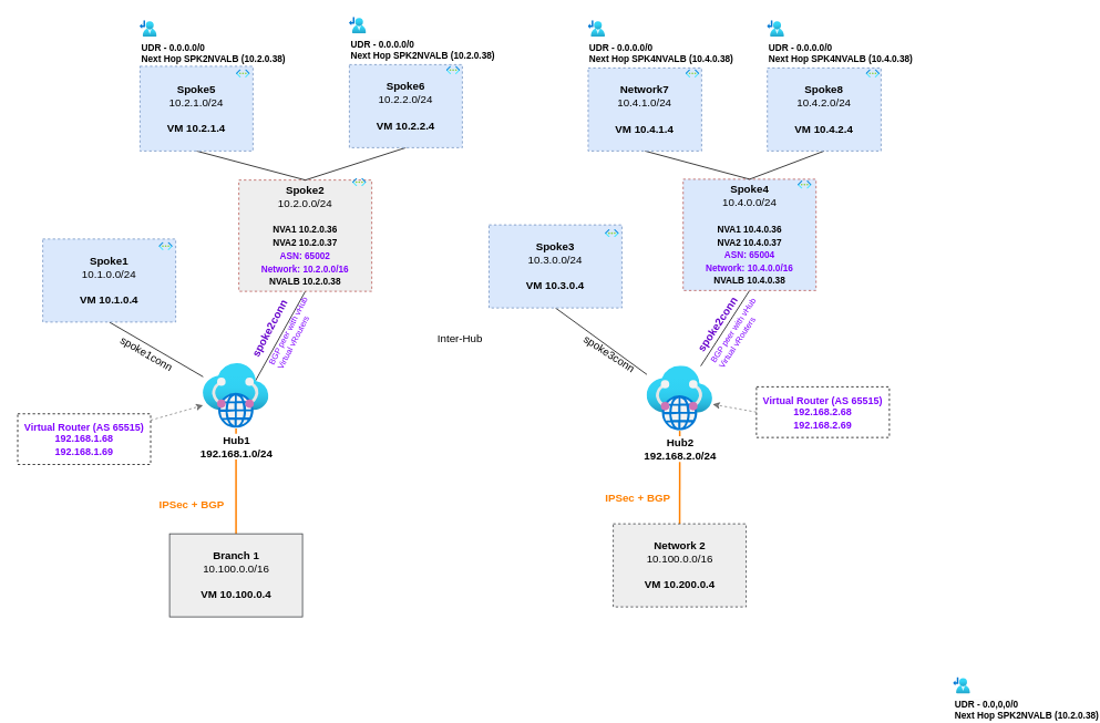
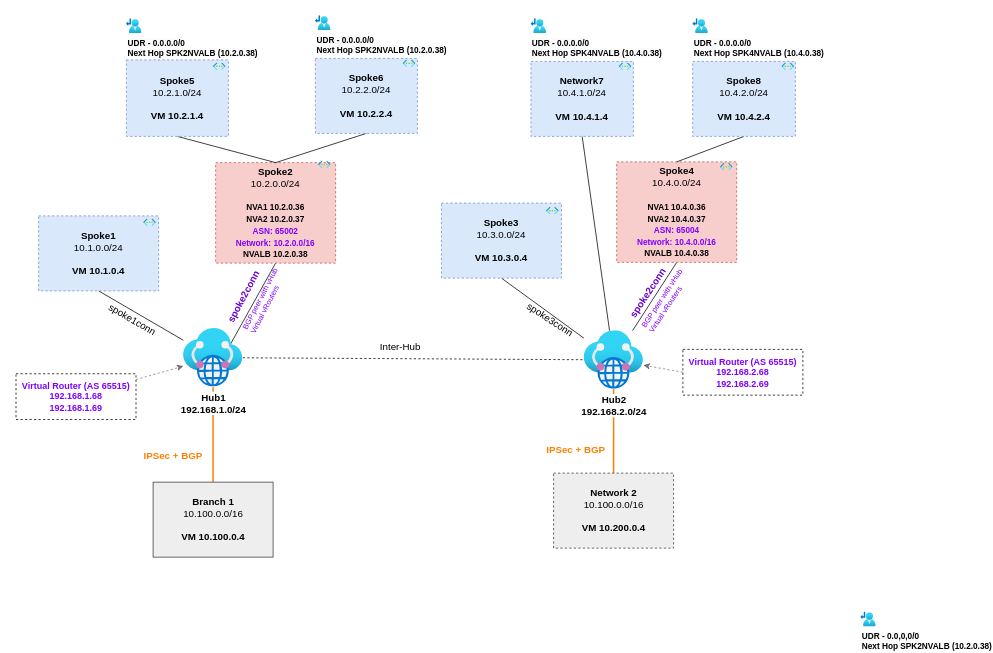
- <mxCell id="20" style="edgeStyle=none;html=1;exitX=0.5;exitY=1;exitDx=0;exitDy=0;entryX=0.5;entryY=0;entryDx=0;entryDy=0;endArrow=none;endFill=0;fontSize=13;" parent="1" source="21" target="18" edge="1"><mxGeometry relative="1" as="geometry" /></mxCell>
+ <mxCell id="20" style="edgeStyle=none;html=1;exitX=0.5;exitY=1;exitDx=0;exitDy=0;endArrow=none;endFill=0;fontSize=13;" parent="1" source="21" target="28" edge="1"><mxGeometry relative="1" as="geometry" /></mxCell>
- <mxCell id="18" value="&lt;b&gt;&lt;br&gt;Spoke4&lt;/b&gt;&lt;br style=&quot;font-size: 13px;&quot;&gt;10.4.0.0/24&lt;br style=&quot;font-size: 13px;&quot;&gt;&lt;br style=&quot;font-size: 13px;&quot;&gt;&lt;font style=&quot;font-size: 11px;&quot;&gt;&lt;b style=&quot;&quot;&gt;NVA1 10.4.0.36&lt;br&gt;NVA2 10.4.0.37&lt;br&gt;&lt;/b&gt;&lt;b style=&quot;border-color: var(--border-color);&quot;&gt;&lt;font style=&quot;border-color: var(--border-color);&quot; color=&quot;#7f00ff&quot;&gt;ASN: 65004&lt;br&gt;&lt;/font&gt;&lt;/b&gt;&lt;b style=&quot;border-color: var(--border-color);&quot;&gt;&lt;font style=&quot;border-color: var(--border-color);&quot; color=&quot;#7f00ff&quot;&gt;Network: 10.4.0.0/16&lt;/font&gt;&lt;/b&gt;&lt;b style=&quot;&quot;&gt;&lt;br&gt;NVALB 10.4.0.38&lt;br&gt;&lt;/b&gt;&lt;/font&gt;&lt;b style=&quot;font-size: 13px;&quot;&gt;&lt;br&gt;&lt;/b&gt;" style="whiteSpace=wrap;html=1;fillColor=#dae8fc;strokeColor=#b85450;dashed=1;fontSize=13;" parent="1" vertex="1"><mxGeometry x="821.75" y="215" width="160" height="134" as="geometry" /></mxCell>
+ <mxCell id="18" value="&lt;b&gt;&lt;br&gt;Spoke4&lt;/b&gt;&lt;br style=&quot;font-size: 13px;&quot;&gt;10.4.0.0/24&lt;br style=&quot;font-size: 13px;&quot;&gt;&lt;br style=&quot;font-size: 13px;&quot;&gt;&lt;font style=&quot;font-size: 11px;&quot;&gt;&lt;b style=&quot;&quot;&gt;NVA1 10.4.0.36&lt;br&gt;NVA2 10.4.0.37&lt;br&gt;&lt;/b&gt;&lt;b style=&quot;border-color: var(--border-color);&quot;&gt;&lt;font style=&quot;border-color: var(--border-color);&quot; color=&quot;#7f00ff&quot;&gt;ASN: 65004&lt;br&gt;&lt;/font&gt;&lt;/b&gt;&lt;b style=&quot;border-color: var(--border-color);&quot;&gt;&lt;font style=&quot;border-color: var(--border-color);&quot; color=&quot;#7f00ff&quot;&gt;Network: 10.4.0.0/16&lt;/font&gt;&lt;/b&gt;&lt;b style=&quot;&quot;&gt;&lt;br&gt;NVALB 10.4.0.38&lt;br&gt;&lt;/b&gt;&lt;/font&gt;&lt;b style=&quot;font-size: 13px;&quot;&gt;&lt;br&gt;&lt;/b&gt;" style="whiteSpace=wrap;html=1;fillColor=#f8cecc;strokeColor=#b85450;dashed=1;fontSize=13;" parent="1" vertex="1"><mxGeometry x="821.75" y="215" width="160" height="134" as="geometry" /></mxCell>
- <mxCell id="38" value="&lt;b&gt;Spoke2&lt;/b&gt;&lt;br style=&quot;font-size: 13px;&quot;&gt;10.2.0.0/24&lt;br style=&quot;font-size: 13px;&quot;&gt;&lt;br style=&quot;font-size: 13px;&quot;&gt;&lt;font style=&quot;font-size: 11px;&quot;&gt;&lt;b style=&quot;&quot;&gt;NVA1 10.2.0.36&lt;br&gt;NVA2 10.2.0.37&lt;br&gt;&lt;font style=&quot;font-size: 11px;&quot; color=&quot;#7f00ff&quot;&gt;ASN: 65002&lt;br&gt;Network: 10.2.0.0/16&lt;br&gt;&lt;/font&gt;&lt;/b&gt;&lt;b style=&quot;border-color: var(--border-color);&quot;&gt;NVALB 10.2.0.38&lt;/b&gt;&lt;/font&gt;&lt;b style=&quot;font-size: 12px;&quot;&gt;&lt;br&gt;&lt;/b&gt;" style="whiteSpace=wrap;html=1;fillColor=#eeeeee;strokeColor=#b85450;dashed=1;fontSize=13;" vertex="1" parent="1"><mxGeometry x="287" y="216" width="160" height="134" as="geometry" /></mxCell>
+ <mxCell id="38" value="&lt;b&gt;Spoke2&lt;/b&gt;&lt;br style=&quot;font-size: 13px;&quot;&gt;10.2.0.0/24&lt;br style=&quot;font-size: 13px;&quot;&gt;&lt;br style=&quot;font-size: 13px;&quot;&gt;&lt;font style=&quot;font-size: 11px;&quot;&gt;&lt;b style=&quot;&quot;&gt;NVA1 10.2.0.36&lt;br&gt;NVA2 10.2.0.37&lt;br&gt;&lt;font style=&quot;font-size: 11px;&quot; color=&quot;#7f00ff&quot;&gt;ASN: 65002&lt;br&gt;Network: 10.2.0.0/16&lt;br&gt;&lt;/font&gt;&lt;/b&gt;&lt;b style=&quot;border-color: var(--border-color);&quot;&gt;NVALB 10.2.0.38&lt;/b&gt;&lt;/font&gt;&lt;b style=&quot;font-size: 12px;&quot;&gt;&lt;br&gt;&lt;/b&gt;" style="whiteSpace=wrap;html=1;fillColor=#f8cecc;strokeColor=#b85450;dashed=1;fontSize=13;" vertex="1" parent="1"><mxGeometry x="287" y="216" width="160" height="134" as="geometry" /></mxCell>
- <mxCell id="31" value="Inter-Hub" style="text;html=1;align=center;verticalAlign=middle;resizable=0;points=[];autosize=1;strokeColor=none;fillColor=none;fontColor=#000000;fontSize=13;" parent="1" vertex="1"><mxGeometry x="513" y="391" width="80" height="30" as="geometry" /></mxCell>
+ <mxCell id="31" value="Inter-Hub" style="text;html=1;align=center;verticalAlign=middle;resizable=0;points=[];autosize=1;strokeColor=none;fillColor=none;fontColor=#000000;fontSize=13;" parent="1" vertex="1"><mxGeometry x="493" y="446" width="80" height="30" as="geometry" /></mxCell>
+ <mxCell id="9" style="edgeStyle=none;html=1;strokeColor=#000000;fontColor=#FF8000;endArrow=none;endFill=0;dashed=1;fontSize=13;" parent="1" source="10" target="28" edge="1"><mxGeometry relative="1" as="geometry" /></mxCell>
